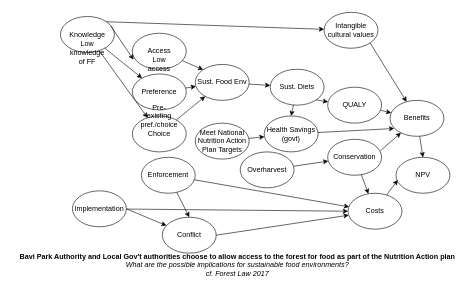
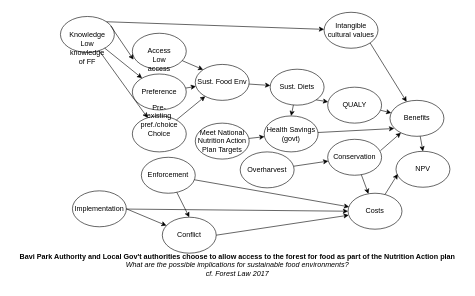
- <mxCell id="11" value="NPV" style="ellipse;whiteSpace=wrap;html=1;" vertex="1" parent="1"><mxGeometry x="660" y="262" width="90" height="60" as="geometry" /></mxCell>
+ <mxCell id="11" value="NPV" style="ellipse;whiteSpace=wrap;html=1;" vertex="1" parent="1"><mxGeometry x="660" y="252" width="90" height="60" as="geometry" /></mxCell>
